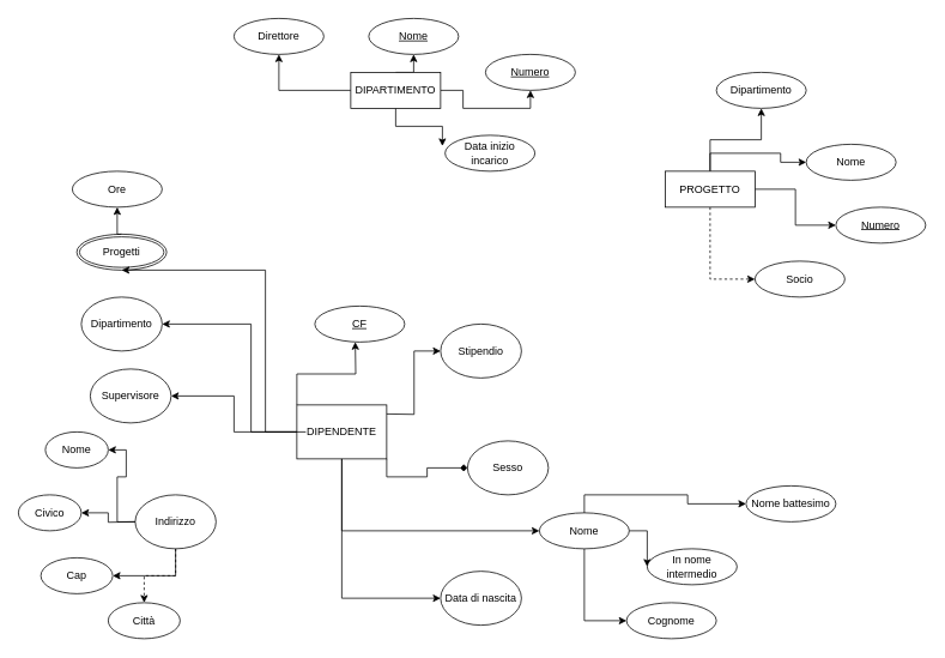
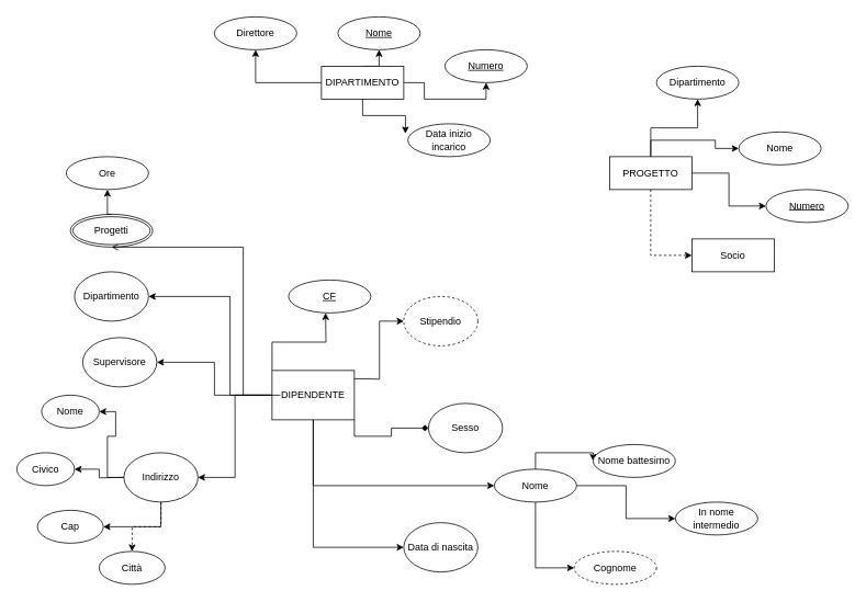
- <mxCell id="23" value="" style="edgeStyle=orthogonalEdgeStyle;rounded=0;orthogonalLoop=1;jettySize=auto;html=1;entryX=0.5;entryY=1;entryDx=0;entryDy=0;exitX=0;exitY=0.5;exitDx=0;exitDy=0;" parent="1" source="4" target="21" edge="1"><mxGeometry relative="1" as="geometry"><mxPoint x="340" y="490" as="sourcePoint" /><mxPoint x="190" y="370" as="targetPoint" /><Array as="points"><mxPoint x="295" y="480" /><mxPoint x="295" y="300" /></Array></mxGeometry></mxCell>
+ <mxCell id="23" value="" style="edgeStyle=orthogonalEdgeStyle;rounded=0;orthogonalLoop=1;jettySize=auto;html=1;entryX=0.5;entryY=1;entryDx=0;entryDy=0;exitX=0;exitY=0.5;exitDx=0;exitDy=0;endArrow=open;" parent="1" source="4" target="21" edge="1"><mxGeometry relative="1" as="geometry"><mxPoint x="340" y="490" as="sourcePoint" /><mxPoint x="190" y="370" as="targetPoint" /><Array as="points"><mxPoint x="295" y="480" /><mxPoint x="295" y="300" /></Array></mxGeometry></mxCell>
- <mxCell id="52" value="Socio" style="ellipse;whiteSpace=wrap;html=1;align=center;" parent="1" vertex="1"><mxGeometry x="840" y="290" width="100" height="40" as="geometry" /></mxCell>
+ <mxCell id="52" value="Socio" style="whiteSpace=wrap;html=1;align=center;rounded=0;" parent="1" vertex="1"><mxGeometry x="840" y="290" width="100" height="40" as="geometry" /></mxCell>
- <mxCell id="10" value="Stipendio" style="ellipse;whiteSpace=wrap;html=1;" parent="1" vertex="1"><mxGeometry x="490" y="360" width="90" height="60" as="geometry" /></mxCell>
+ <mxCell id="10" value="Stipendio" style="ellipse;whiteSpace=wrap;html=1;dashed=1;" parent="1" vertex="1"><mxGeometry x="490" y="360" width="90" height="60" as="geometry" /></mxCell>
- <mxCell id="48" value="Nome battesimo" style="ellipse;whiteSpace=wrap;html=1;align=center;" parent="1" vertex="1"><mxGeometry x="830" y="540" width="100" height="40" as="geometry" /></mxCell>
+ <mxCell id="48" value="Nome battesimo" style="ellipse;whiteSpace=wrap;html=1;align=center;" parent="1" vertex="1"><mxGeometry x="720" y="540" width="100" height="40" as="geometry" /></mxCell>
+ <mxCell id="2" value="" style="edgeStyle=orthogonalEdgeStyle;rounded=0;orthogonalLoop=1;jettySize=auto;html=1;entryX=1;entryY=0.5;entryDx=0;entryDy=0;" parent="1" source="4" target="5" edge="1"><mxGeometry relative="1" as="geometry"><mxPoint x="270" y="580" as="targetPoint" /></mxGeometry></mxCell>
- <mxCell id="47" value="In nome intermedio" style="ellipse;whiteSpace=wrap;html=1;align=center;" parent="1" vertex="1"><mxGeometry x="720" y="610" width="100" height="40" as="geometry" /></mxCell>
+ <mxCell id="47" value="In nome intermedio" style="ellipse;whiteSpace=wrap;html=1;align=center;" parent="1" vertex="1"><mxGeometry x="820" y="610" width="100" height="40" as="geometry" /></mxCell>
- <mxCell id="46" value="Cognome" style="ellipse;whiteSpace=wrap;html=1;align=center;" parent="1" vertex="1"><mxGeometry x="697" y="670" width="100" height="40" as="geometry" /></mxCell>
+ <mxCell id="46" value="Cognome" style="ellipse;whiteSpace=wrap;html=1;align=center;dashed=1;" parent="1" vertex="1"><mxGeometry x="697" y="670" width="100" height="40" as="geometry" /></mxCell>
